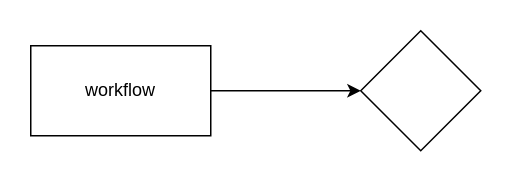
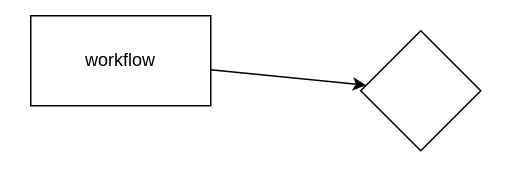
- <mxCell id="3" value="workflow" style="rounded=0;whiteSpace=wrap;html=1;" vertex="1" parent="1"><mxGeometry x="20" y="30" width="120" height="60" as="geometry" /></mxCell>
+ <mxCell id="3" value="workflow" style="rounded=0;whiteSpace=wrap;html=1;" vertex="1" parent="1"><mxGeometry x="20" y="10" width="120" height="60" as="geometry" /></mxCell>
